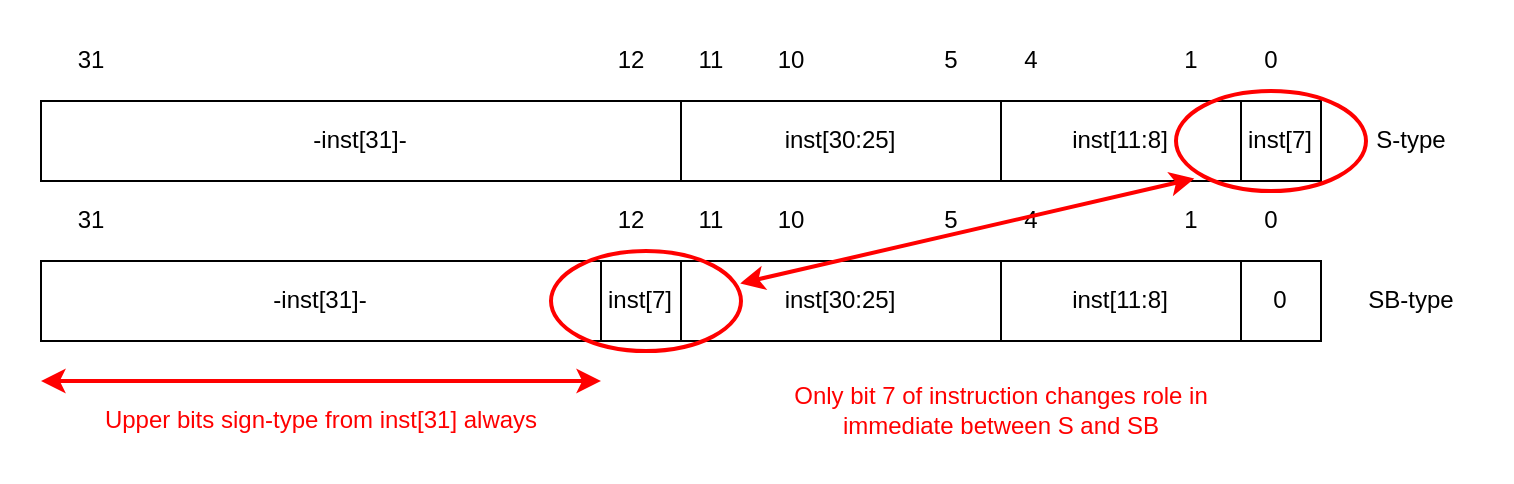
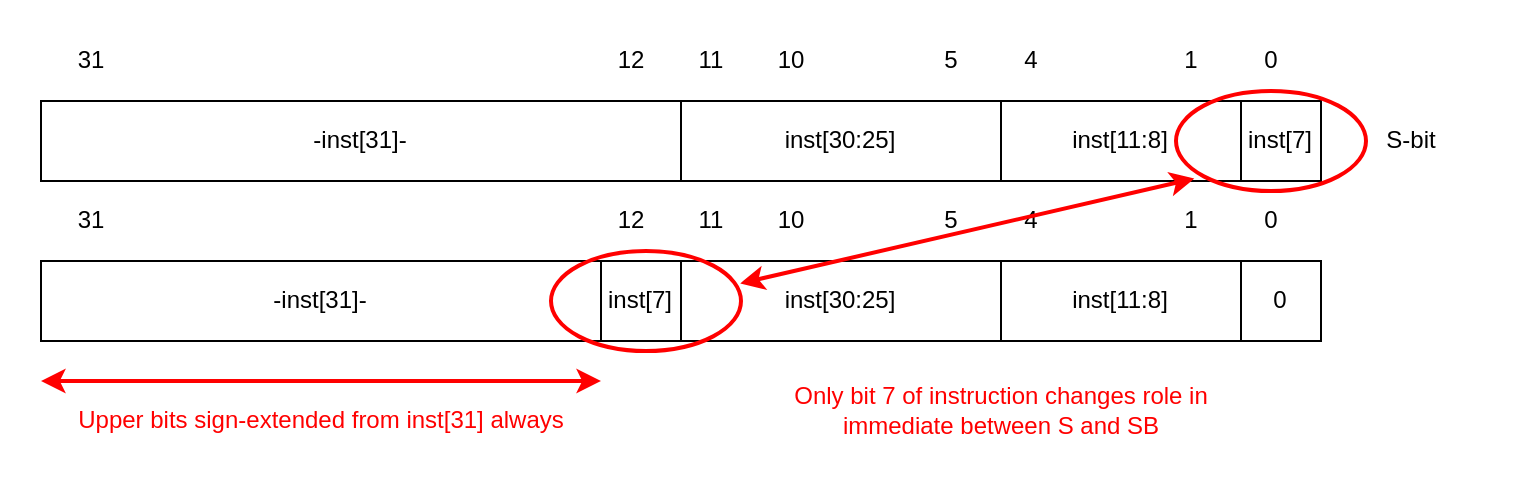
- <mxCell id="31" value="S-type" style="text;html=1;align=center;verticalAlign=middle;resizable=0;points=[];autosize=1;strokeColor=none;fillColor=none;" parent="1" vertex="1"><mxGeometry x="680" y="60" width="50" height="20" as="geometry" /></mxCell>
+ <mxCell id="31" value="S-bit" style="text;html=1;align=center;verticalAlign=middle;resizable=0;points=[];autosize=1;strokeColor=none;fillColor=none;" parent="1" vertex="1"><mxGeometry x="680" y="60" width="50" height="20" as="geometry" /></mxCell>
- <mxCell id="32" value="SB-type" style="text;html=1;align=center;verticalAlign=middle;resizable=0;points=[];autosize=1;strokeColor=none;fillColor=none;" parent="1" vertex="1"><mxGeometry x="675" y="140" width="60" height="20" as="geometry" /></mxCell>
- <mxCell id="37" value="&lt;font color=&quot;#ff0000&quot;&gt;Upper bits sign-type from inst[31] always&lt;/font&gt;" style="text;html=1;align=center;verticalAlign=middle;resizable=0;points=[];autosize=1;strokeColor=none;fillColor=none;" parent="1" vertex="1"><mxGeometry x="30" y="200" width="260" height="20" as="geometry" /></mxCell>
+ <mxCell id="37" value="&lt;font color=&quot;#ff0000&quot;&gt;Upper bits sign-extended from inst[31] always&lt;/font&gt;" style="text;html=1;align=center;verticalAlign=middle;resizable=0;points=[];autosize=1;strokeColor=none;fillColor=none;" parent="1" vertex="1"><mxGeometry x="30" y="200" width="260" height="20" as="geometry" /></mxCell>
